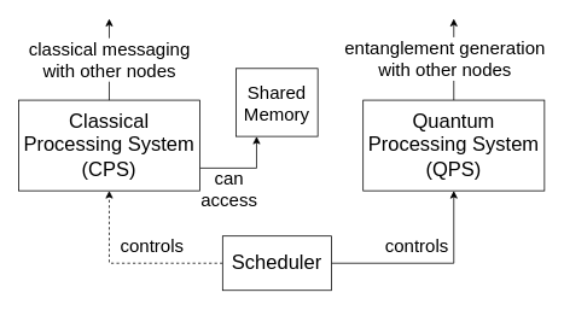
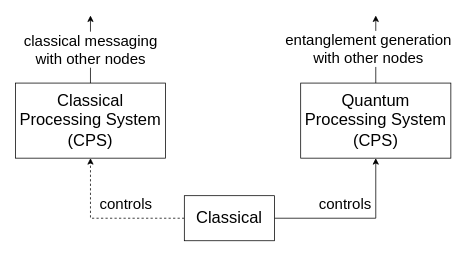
- <mxCell id="9" value="Shared&lt;br style=&quot;font-size: 20px;&quot;&gt;Memory" style="rounded=0;whiteSpace=wrap;html=1;fontSize=20;" parent="1" vertex="1"><mxGeometry x="260" y="75" width="90" height="75" as="geometry" /></mxCell>
- <mxCell id="5" value="Quantum Processing System (QPS)" style="rounded=0;whiteSpace=wrap;html=1;fontSize=22;" parent="1" vertex="1"><mxGeometry x="400" y="110" width="200" height="100" as="geometry" /></mxCell>
+ <mxCell id="5" value="Quantum Processing System (CPS)" style="rounded=0;whiteSpace=wrap;html=1;fontSize=22;" parent="1" vertex="1"><mxGeometry x="400" y="110" width="200" height="100" as="geometry" /></mxCell>
- <mxCell id="2" value="can &lt;br style=&quot;font-size: 20px;&quot;&gt;access" style="edgeStyle=orthogonalEdgeStyle;html=1;exitX=1;exitY=0.75;exitDx=0;exitDy=0;entryX=0.25;entryY=1;entryDx=0;entryDy=0;fontSize=20;labelBackgroundColor=none;rounded=0;" parent="1" source="3" target="9" edge="1"><mxGeometry x="-0.349" y="-22" relative="1" as="geometry"><mxPoint as="offset" /></mxGeometry></mxCell>
- <mxCell id="8" value="Scheduler" style="rounded=0;whiteSpace=wrap;html=1;fontSize=22;" parent="1" vertex="1"><mxGeometry x="245" y="260" width="120" height="60" as="geometry" /></mxCell>
+ <mxCell id="8" value="Classical" style="rounded=0;whiteSpace=wrap;html=1;fontSize=22;" parent="1" vertex="1"><mxGeometry x="245" y="260" width="120" height="60" as="geometry" /></mxCell>
